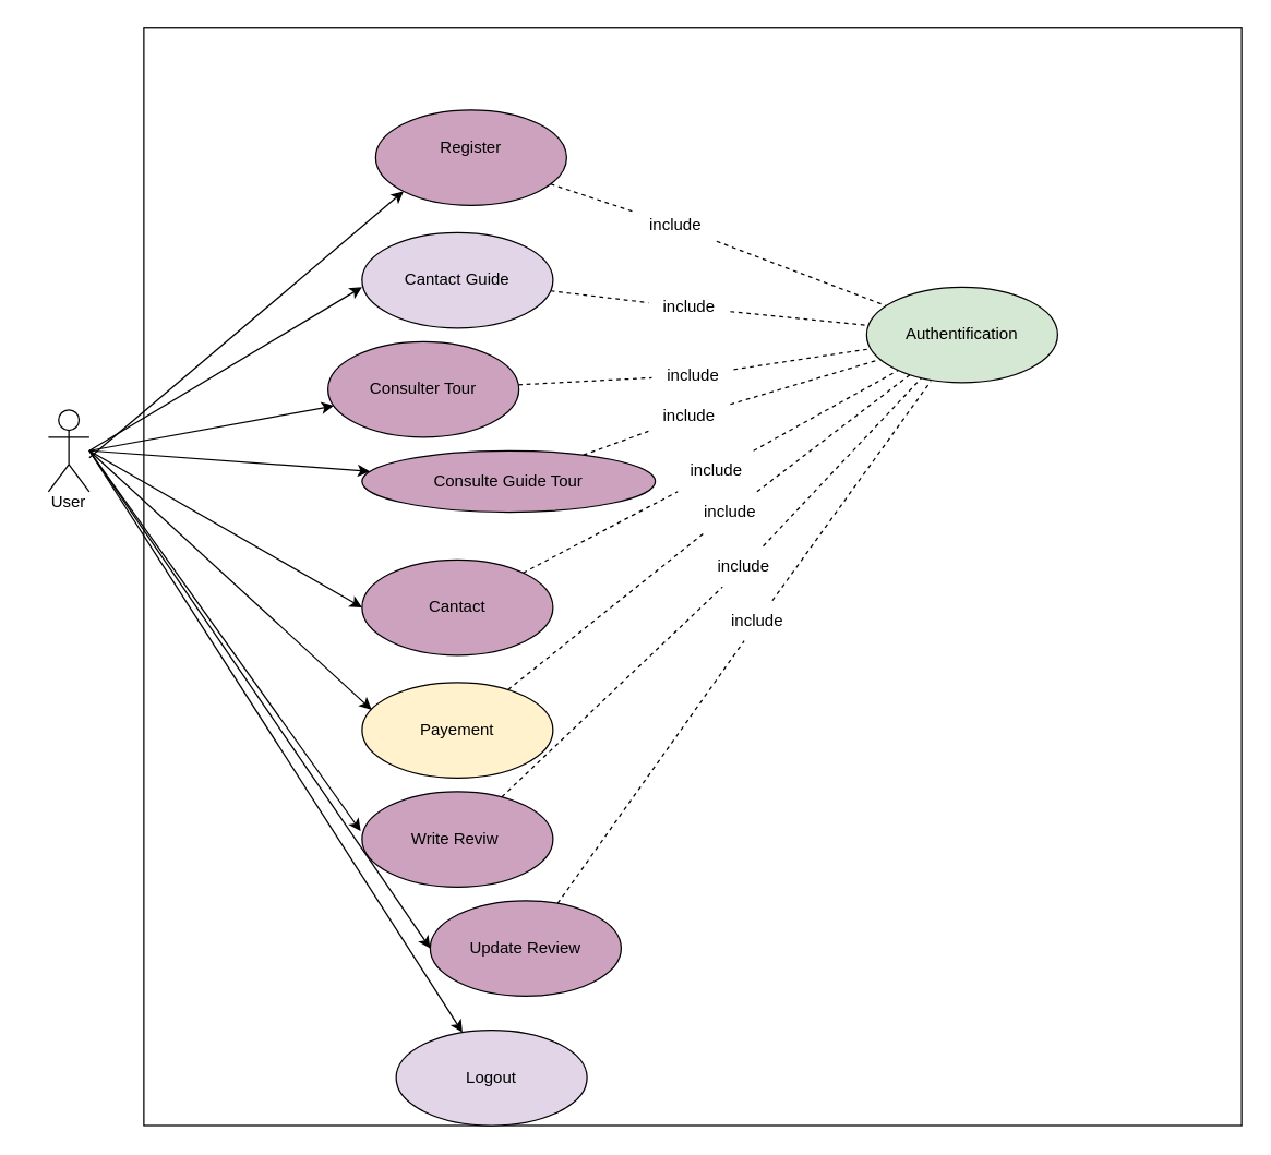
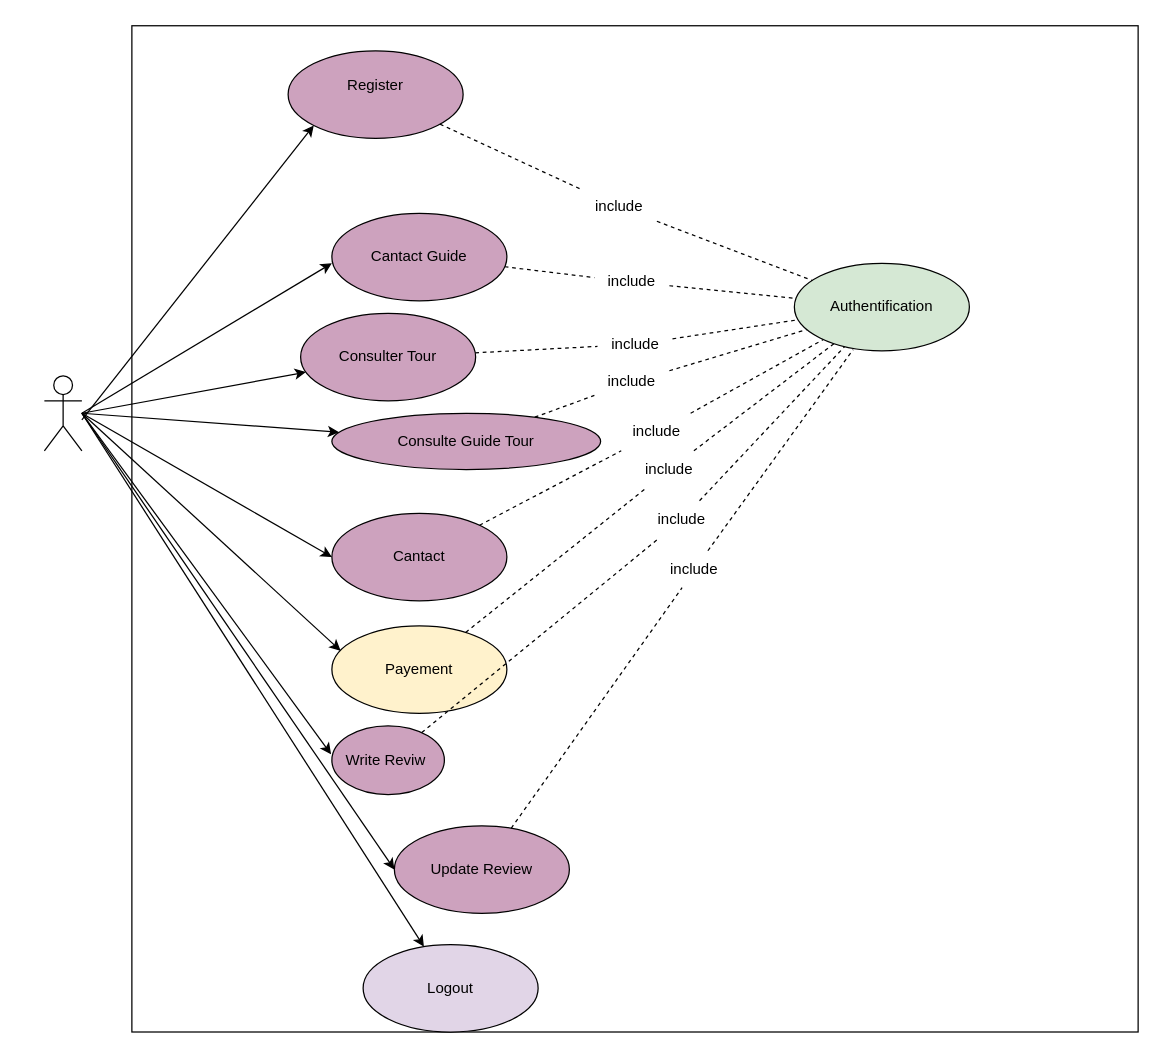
- <mxCell id="29" value="Register&lt;div&gt;&lt;br&gt;&lt;/div&gt;" style="ellipse;whiteSpace=wrap;html=1;shadow=0;fillColor=#CDA2BE;" vertex="1" parent="1"><mxGeometry x="275" y="80" width="140" height="70" as="geometry" /></mxCell>
+ <mxCell id="29" value="Register&lt;div&gt;&lt;br&gt;&lt;/div&gt;" style="ellipse;whiteSpace=wrap;html=1;shadow=0;fillColor=#CDA2BE;" vertex="1" parent="1"><mxGeometry x="230" y="40" width="140" height="70" as="geometry" /></mxCell>
- <mxCell id="4" value="Cantact Guide" style="ellipse;whiteSpace=wrap;html=1;shadow=0;fillColor=#e1d5e7;" parent="1" vertex="1"><mxGeometry x="265" y="170" width="140" height="70" as="geometry" /></mxCell>
+ <mxCell id="4" value="Cantact Guide" style="ellipse;whiteSpace=wrap;html=1;shadow=0;fillColor=#CDA2BE;" parent="1" vertex="1"><mxGeometry x="265" y="170" width="140" height="70" as="geometry" /></mxCell>
- <mxCell id="47" value="User&lt;div&gt;&lt;br&gt;&lt;/div&gt;" style="text;html=1;align=center;verticalAlign=middle;whiteSpace=wrap;rounded=0;" vertex="1" parent="1"><mxGeometry x="20" y="360" width="60" height="30" as="geometry" /></mxCell>
- <mxCell id="14" value="Write Reviw&amp;nbsp;" style="ellipse;whiteSpace=wrap;html=1;fillColor=#CDA2BE;" parent="1" vertex="1"><mxGeometry x="265" y="580" width="140" height="70" as="geometry" /></mxCell>
+ <mxCell id="14" value="Write Reviw&amp;nbsp;" style="ellipse;whiteSpace=wrap;html=1;fillColor=#CDA2BE;" parent="1" vertex="1"><mxGeometry x="265" y="580" width="90" height="55" as="geometry" /></mxCell>
